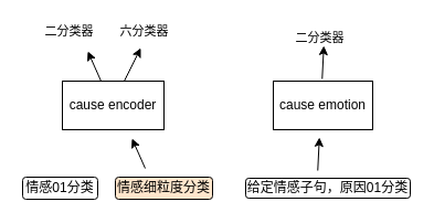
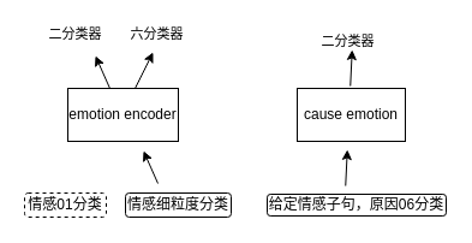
- <mxCell id="2" value="cause encoder" style="rounded=0;whiteSpace=wrap;html=1;" vertex="1" parent="1"><mxGeometry x="56" y="73" width="92" height="44" as="geometry" /></mxCell>
+ <mxCell id="2" value="emotion encoder" style="rounded=0;whiteSpace=wrap;html=1;" vertex="1" parent="1"><mxGeometry x="56" y="73" width="92" height="44" as="geometry" /></mxCell>
- <mxCell id="4" value="情感01分类" style="rounded=1;whiteSpace=wrap;html=1;" vertex="1" parent="1"><mxGeometry x="20" y="160" width="68" height="20" as="geometry" /></mxCell>
+ <mxCell id="4" value="情感01分类" style="rounded=1;whiteSpace=wrap;html=1;dashed=1;" vertex="1" parent="1"><mxGeometry x="20" y="160" width="68" height="20" as="geometry" /></mxCell>
- <mxCell id="5" value="情感细粒度分类" style="rounded=1;whiteSpace=wrap;html=1;fillColor=#ffe6cc;" vertex="1" parent="1"><mxGeometry x="104" y="160" width="88" height="20" as="geometry" /></mxCell>
+ <mxCell id="5" value="情感细粒度分类" style="rounded=1;whiteSpace=wrap;html=1;" vertex="1" parent="1"><mxGeometry x="104" y="160" width="88" height="20" as="geometry" /></mxCell>
- <mxCell id="12" value="给定情感子句，原因01分类" style="rounded=1;whiteSpace=wrap;html=1;" vertex="1" parent="1"><mxGeometry x="222" y="161" width="149" height="18" as="geometry" /></mxCell>
+ <mxCell id="12" value="给定情感子句，原因06分类" style="rounded=1;whiteSpace=wrap;html=1;" vertex="1" parent="1"><mxGeometry x="222" y="161" width="149" height="18" as="geometry" /></mxCell>
